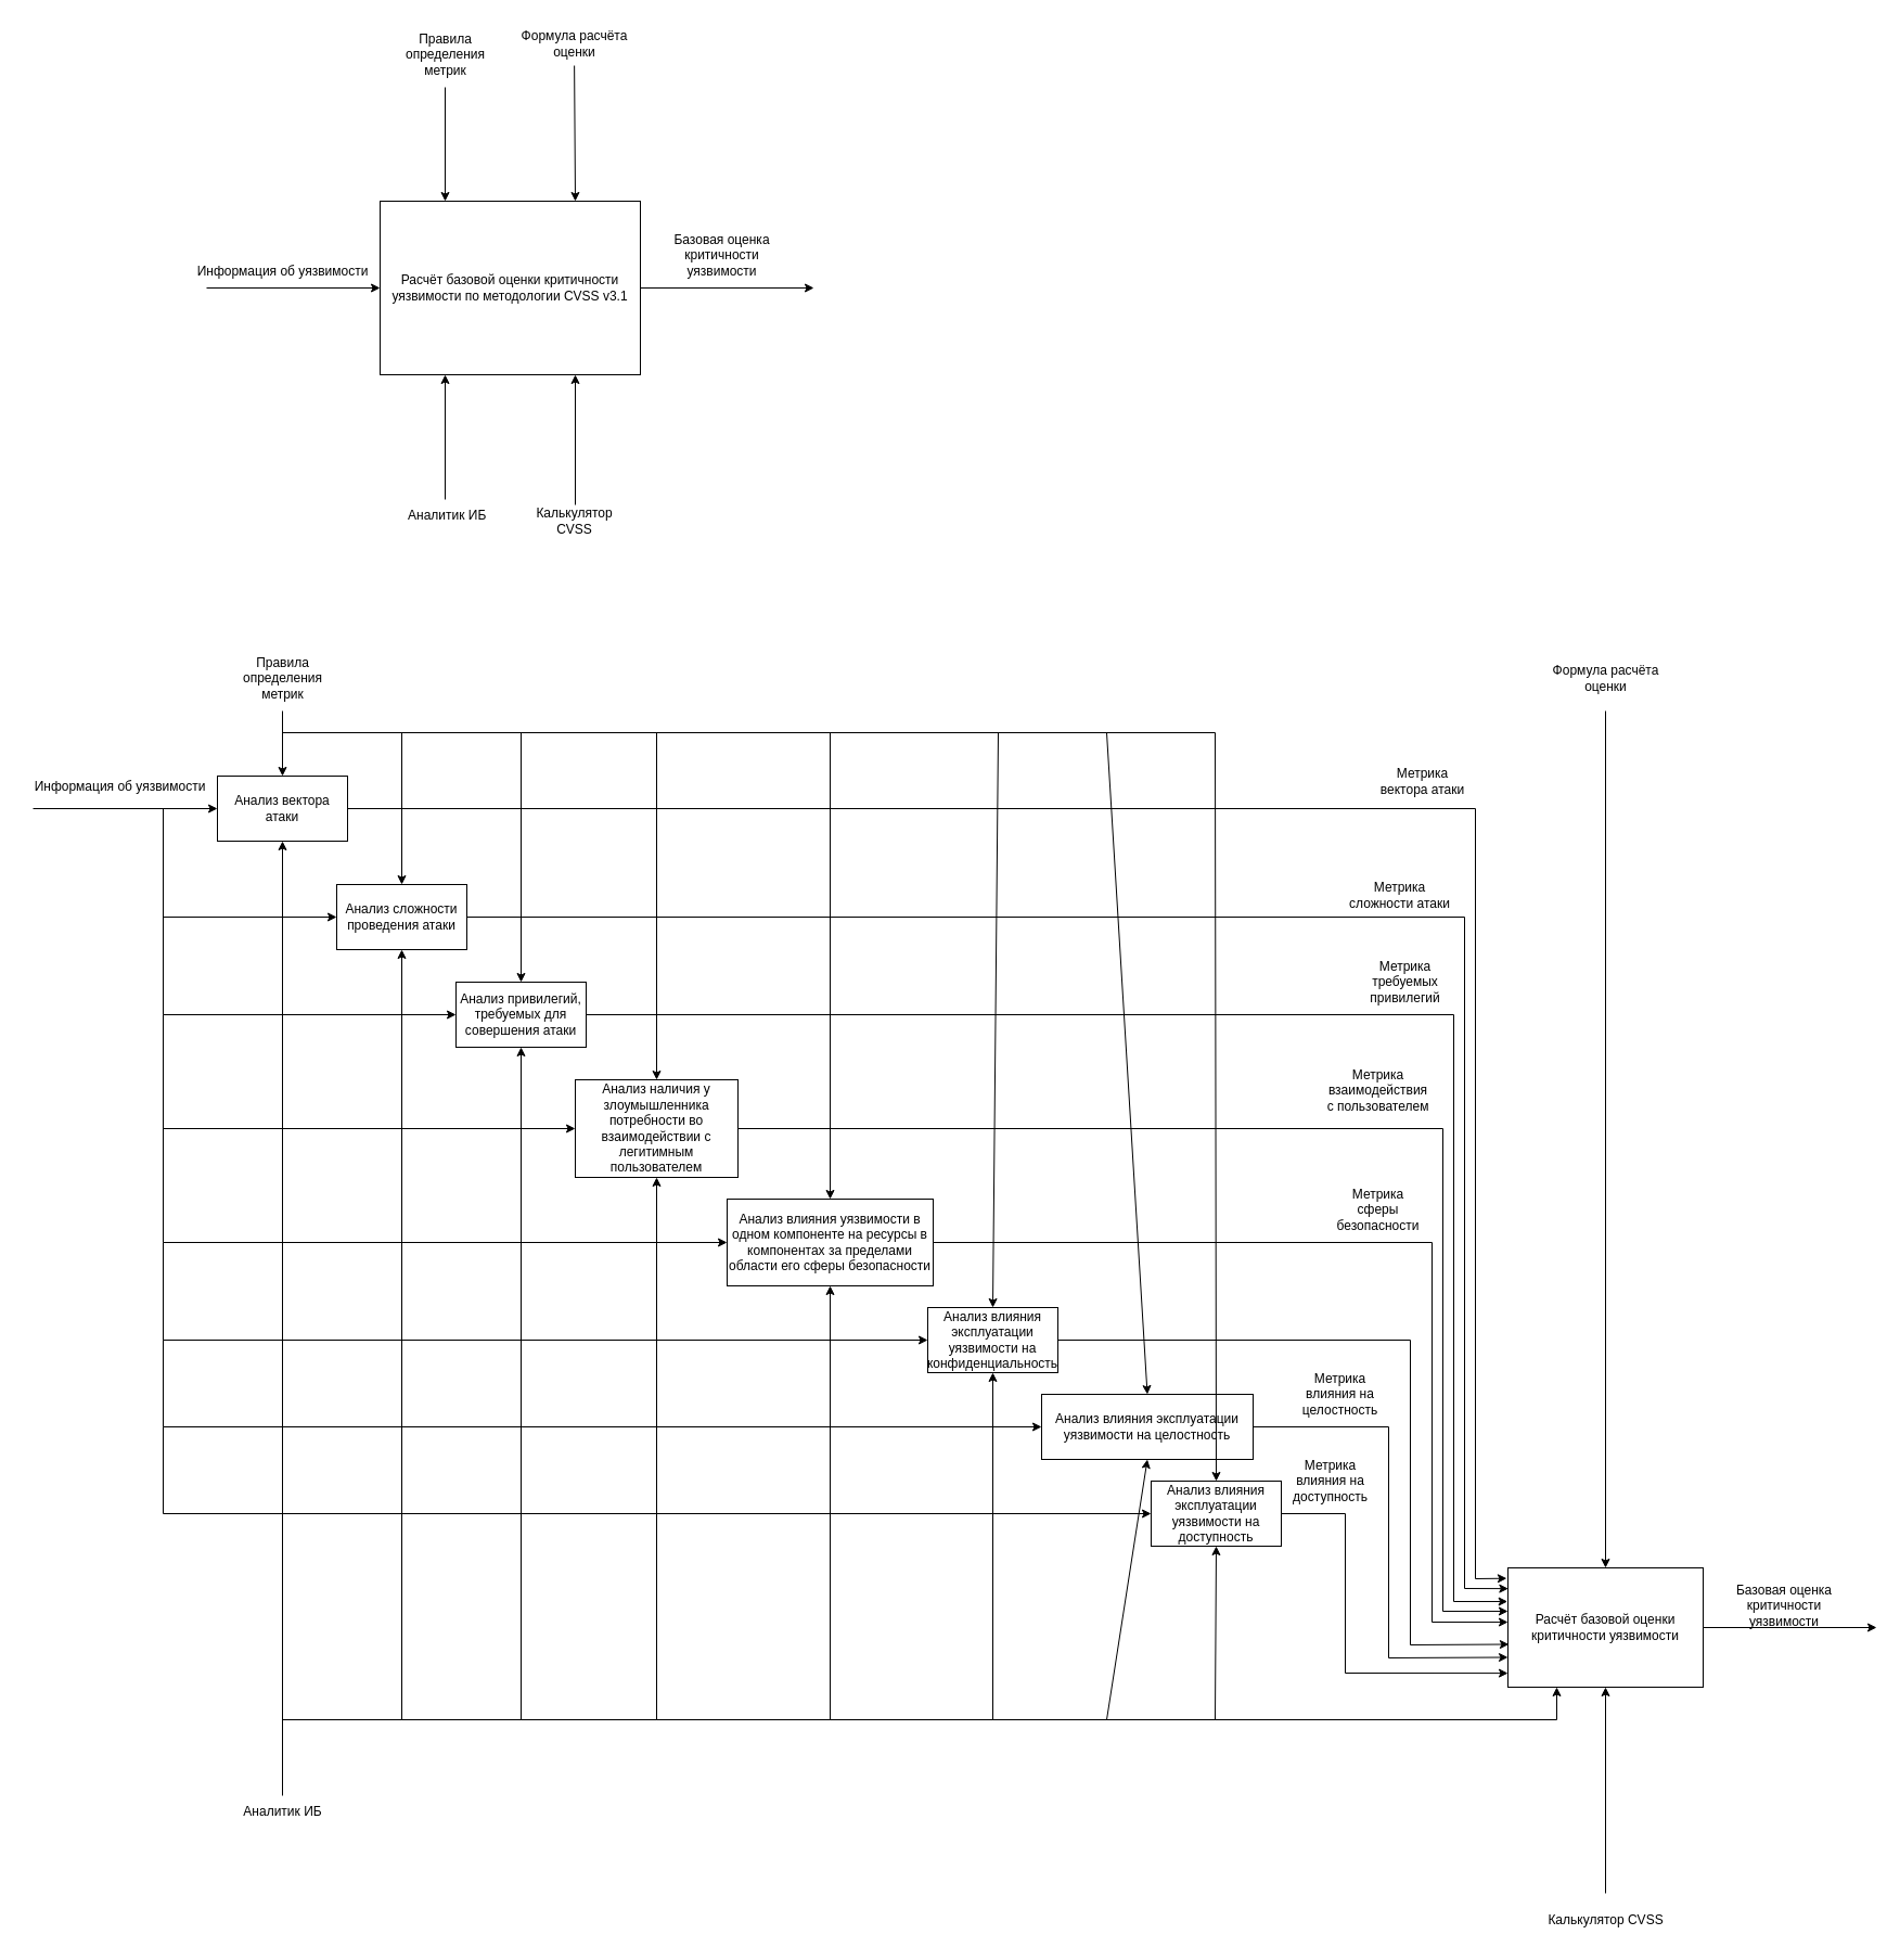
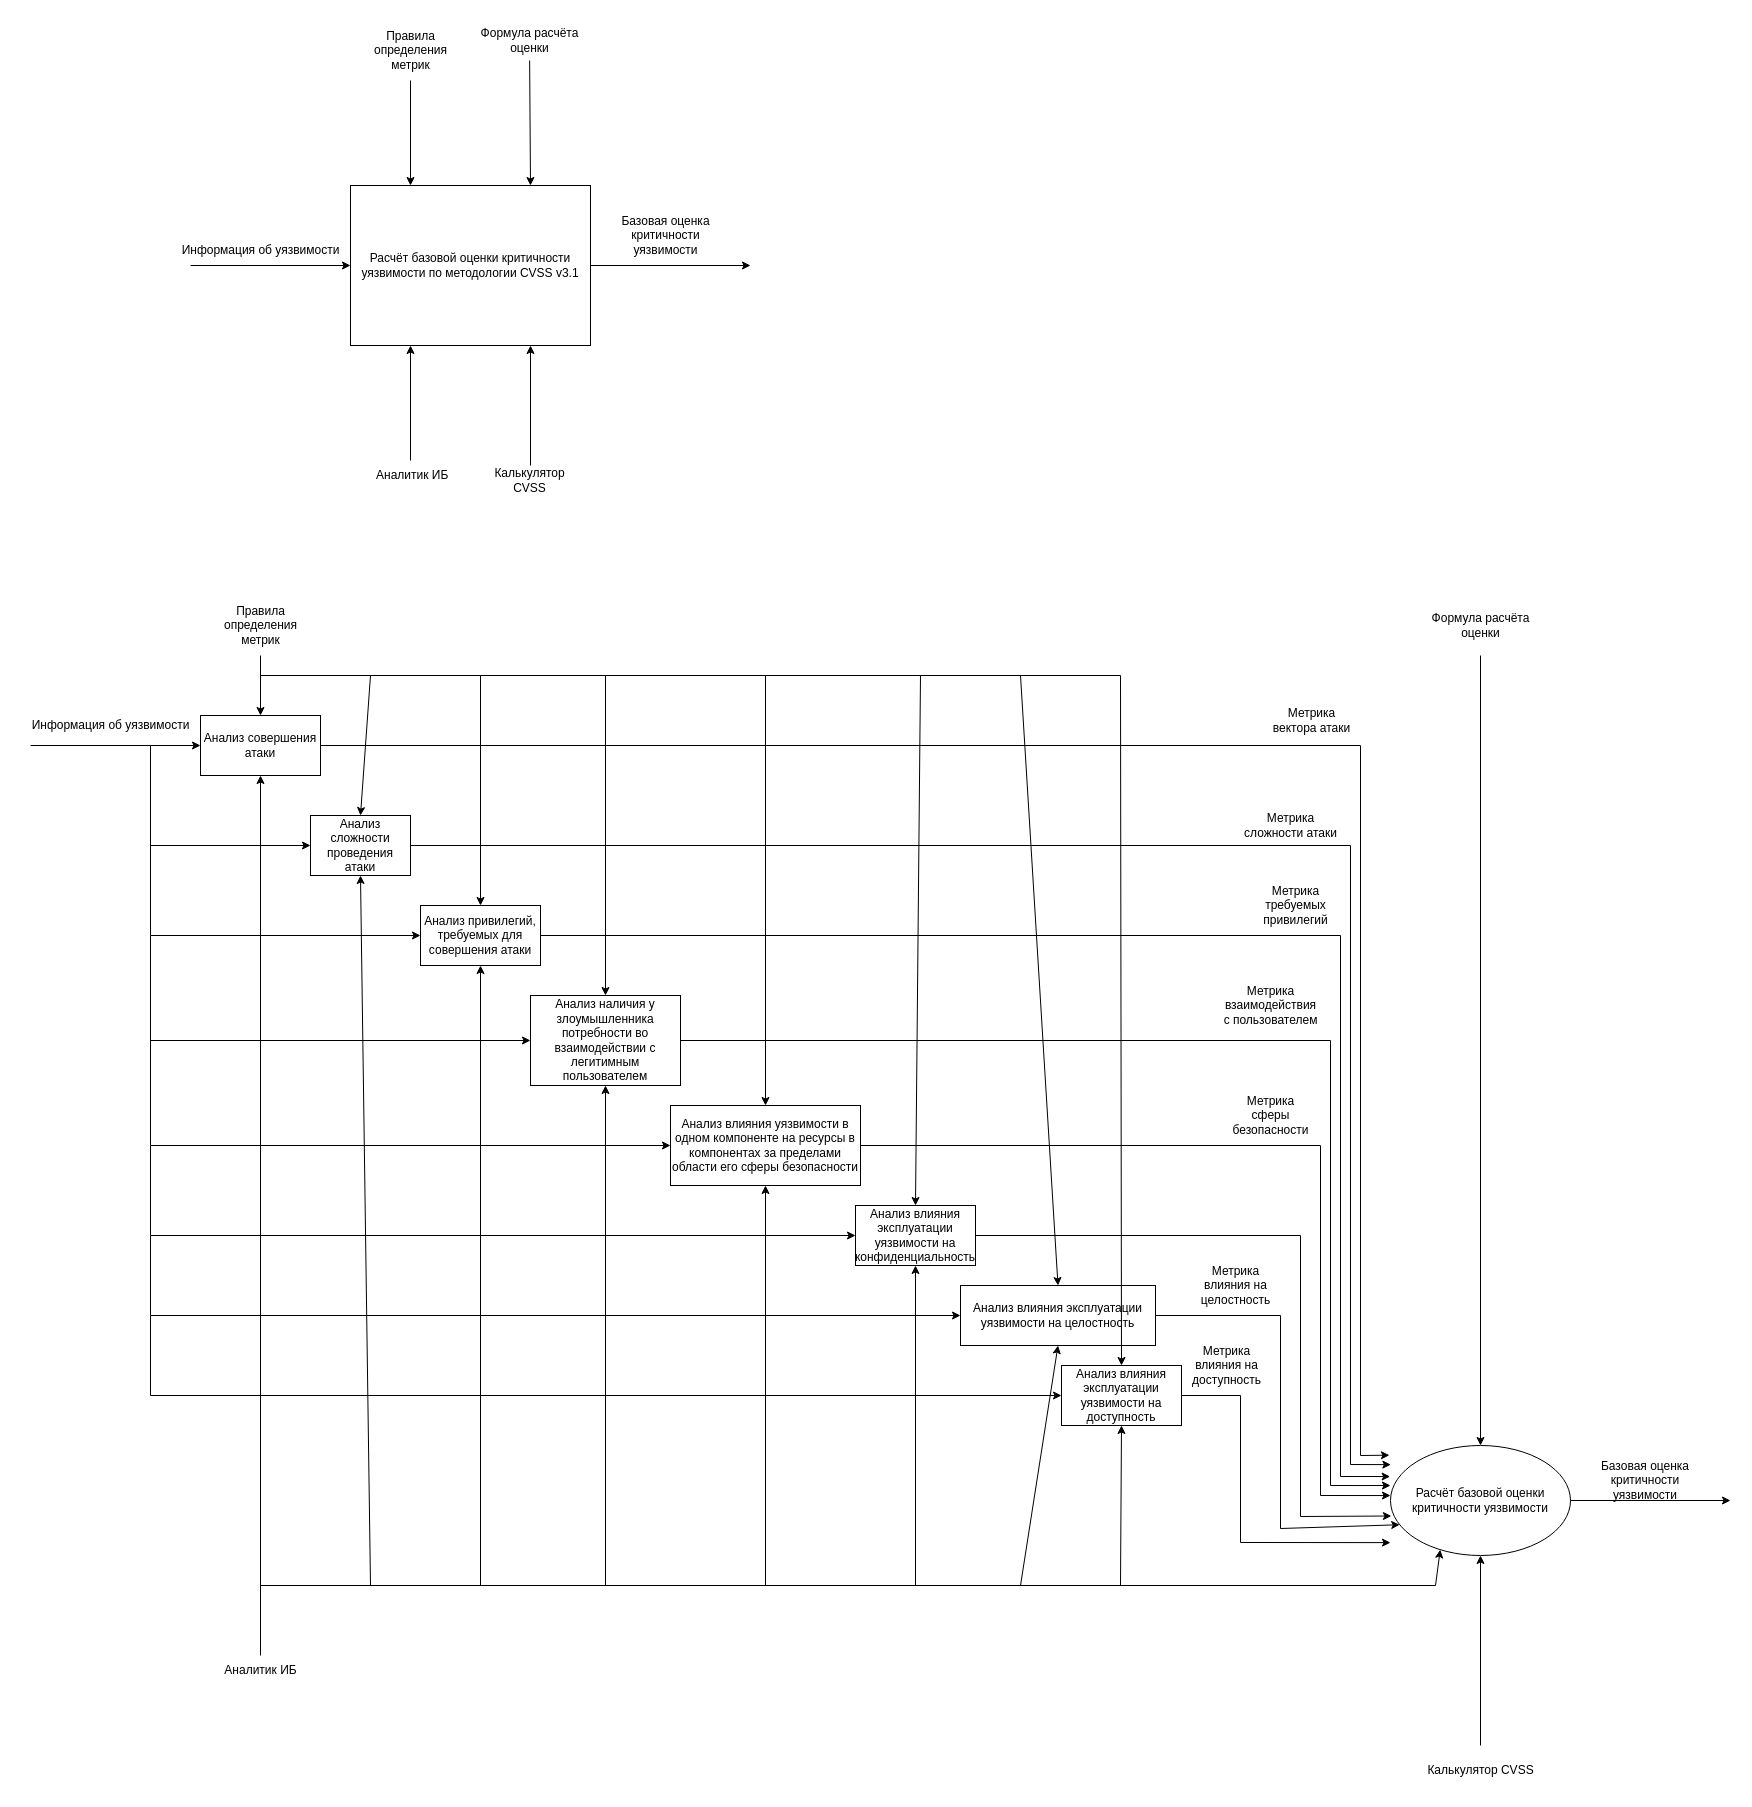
- <mxCell id="13" value="Анализ вектора атаки" style="rounded=0;whiteSpace=wrap;html=1;" parent="1" vertex="1"><mxGeometry x="200" y="715" width="120" height="60" as="geometry" /></mxCell>
+ <mxCell id="13" value="Анализ совершения атаки" style="rounded=0;whiteSpace=wrap;html=1;" parent="1" vertex="1"><mxGeometry x="200" y="715" width="120" height="60" as="geometry" /></mxCell>
- <mxCell id="22" value="Анализ сложности проведения атаки" style="rounded=0;whiteSpace=wrap;html=1;" parent="1" vertex="1"><mxGeometry x="310" y="815" width="120" height="60" as="geometry" /></mxCell>
+ <mxCell id="22" value="Анализ сложности проведения атаки" style="rounded=0;whiteSpace=wrap;html=1;" parent="1" vertex="1"><mxGeometry x="310" y="815" width="100" height="60" as="geometry" /></mxCell>
- <mxCell id="58" value="Расчёт базовой оценки критичности уязвимости" style="rounded=0;whiteSpace=wrap;html=1;" parent="1" vertex="1"><mxGeometry x="1390" y="1445" width="180" height="110" as="geometry" /></mxCell>
+ <mxCell id="58" value="Расчёт базовой оценки критичности уязвимости" style="ellipse;whiteSpace=wrap;html=1;" parent="1" vertex="1"><mxGeometry x="1390" y="1445" width="180" height="110" as="geometry" /></mxCell>
